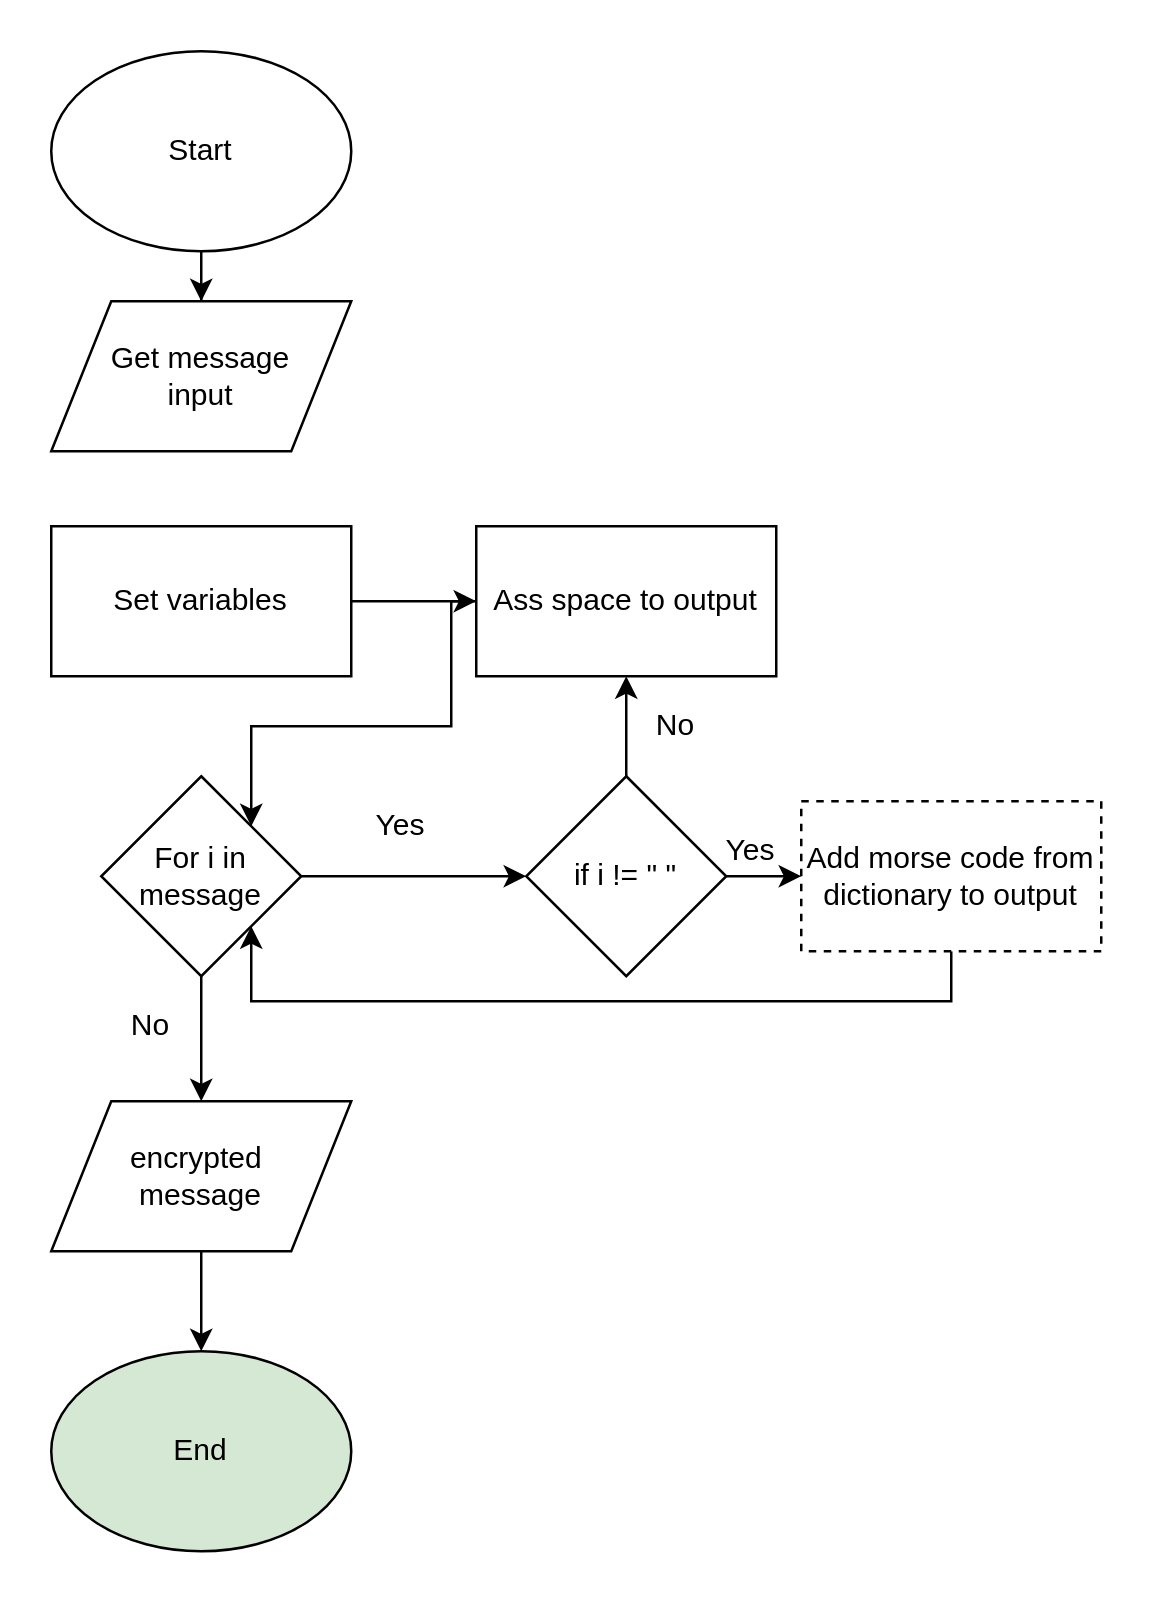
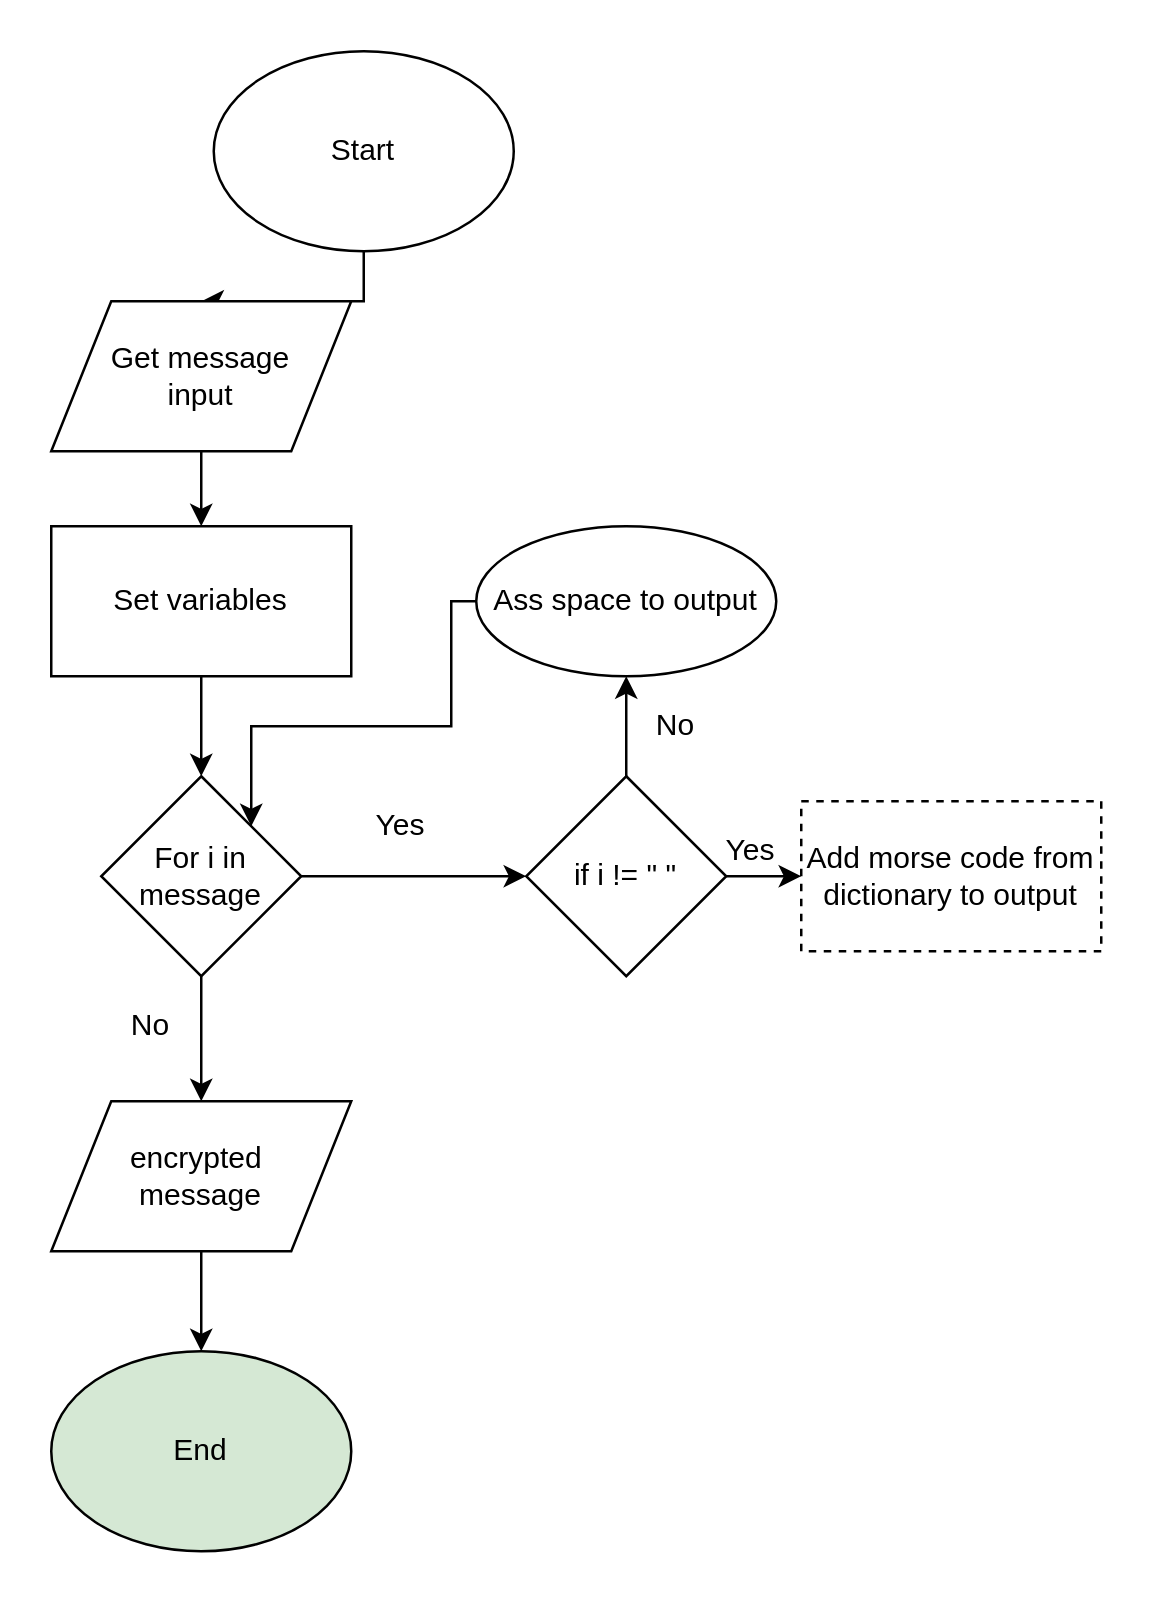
- <mxCell id="3" value="Start" style="ellipse;whiteSpace=wrap;html=1;" vertex="1" parent="1"><mxGeometry x="20" y="20" width="120" height="80" as="geometry" /></mxCell>
+ <mxCell id="3" value="Start" style="ellipse;whiteSpace=wrap;html=1;" vertex="1" parent="1"><mxGeometry x="85" y="20" width="120" height="80" as="geometry" /></mxCell>
+ <mxCell id="6" style="edgeStyle=orthogonalEdgeStyle;rounded=0;orthogonalLoop=1;jettySize=auto;html=1;" edge="1" parent="1" source="7" target="5"><mxGeometry relative="1" as="geometry" /></mxCell>
- <mxCell id="4" style="edgeStyle=orthogonalEdgeStyle;rounded=0;orthogonalLoop=1;jettySize=auto;html=1;" edge="1" parent="1" source="5" target="19"><mxGeometry relative="1" as="geometry" /></mxCell>
+ <mxCell id="4" style="edgeStyle=orthogonalEdgeStyle;rounded=0;orthogonalLoop=1;jettySize=auto;html=1;entryX=0.5;entryY=0;entryDx=0;entryDy=0;" edge="1" parent="1" source="5" target="10"><mxGeometry relative="1" as="geometry" /></mxCell>
- <mxCell id="19" value="Ass space to output" style="rounded=0;whiteSpace=wrap;html=1;" vertex="1" parent="1"><mxGeometry x="190" y="210" width="120" height="60" as="geometry" /></mxCell>
+ <mxCell id="19" value="Ass space to output" style="ellipse;whiteSpace=wrap;html=1;" vertex="1" parent="1"><mxGeometry x="190" y="210" width="120" height="60" as="geometry" /></mxCell>
- <mxCell id="16" style="edgeStyle=orthogonalEdgeStyle;rounded=0;orthogonalLoop=1;jettySize=auto;html=1;entryX=1;entryY=1;entryDx=0;entryDy=0;exitX=0.5;exitY=1;exitDx=0;exitDy=0;" edge="1" parent="1" source="17" target="10"><mxGeometry relative="1" as="geometry"><Array as="points"><mxPoint x="380" y="400" /><mxPoint x="100" y="400" /></Array></mxGeometry></mxCell>
